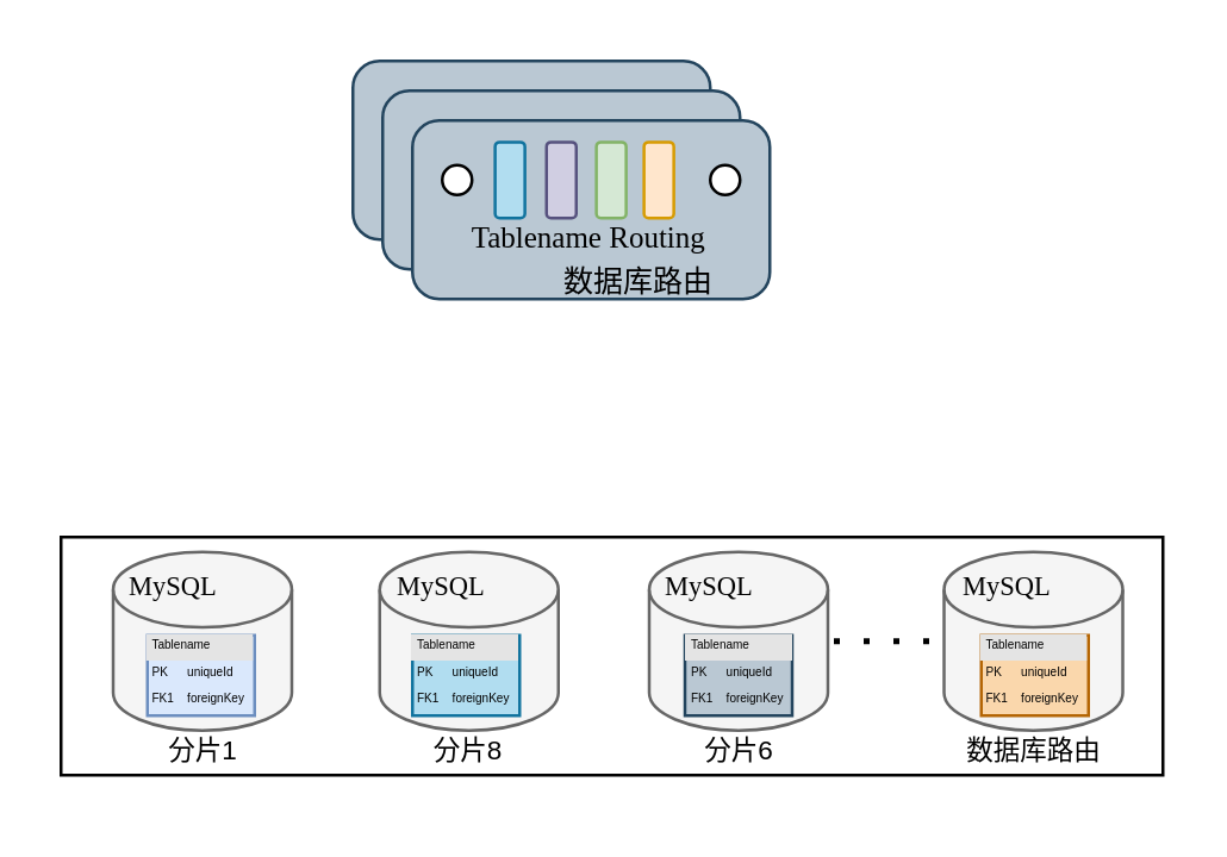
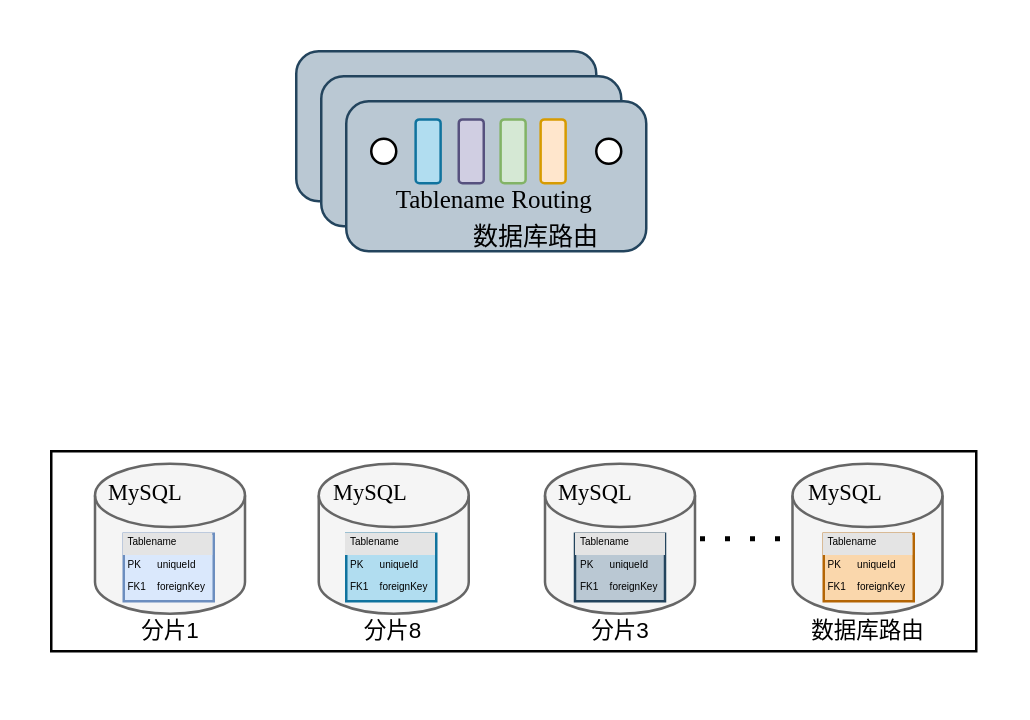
- <mxCell id="24" value="&lt;font style=&quot;font-size: 9px;&quot;&gt;分片6&lt;/font&gt;" style="text;html=1;align=center;verticalAlign=middle;whiteSpace=wrap;rounded=0;" vertex="1" parent="1"><mxGeometry x="217.5" y="236" width="60" height="30" as="geometry" /></mxCell>
+ <mxCell id="24" value="&lt;font style=&quot;font-size: 9px;&quot;&gt;分片3&lt;/font&gt;" style="text;html=1;align=center;verticalAlign=middle;whiteSpace=wrap;rounded=0;" vertex="1" parent="1"><mxGeometry x="217.5" y="236" width="60" height="30" as="geometry" /></mxCell>
